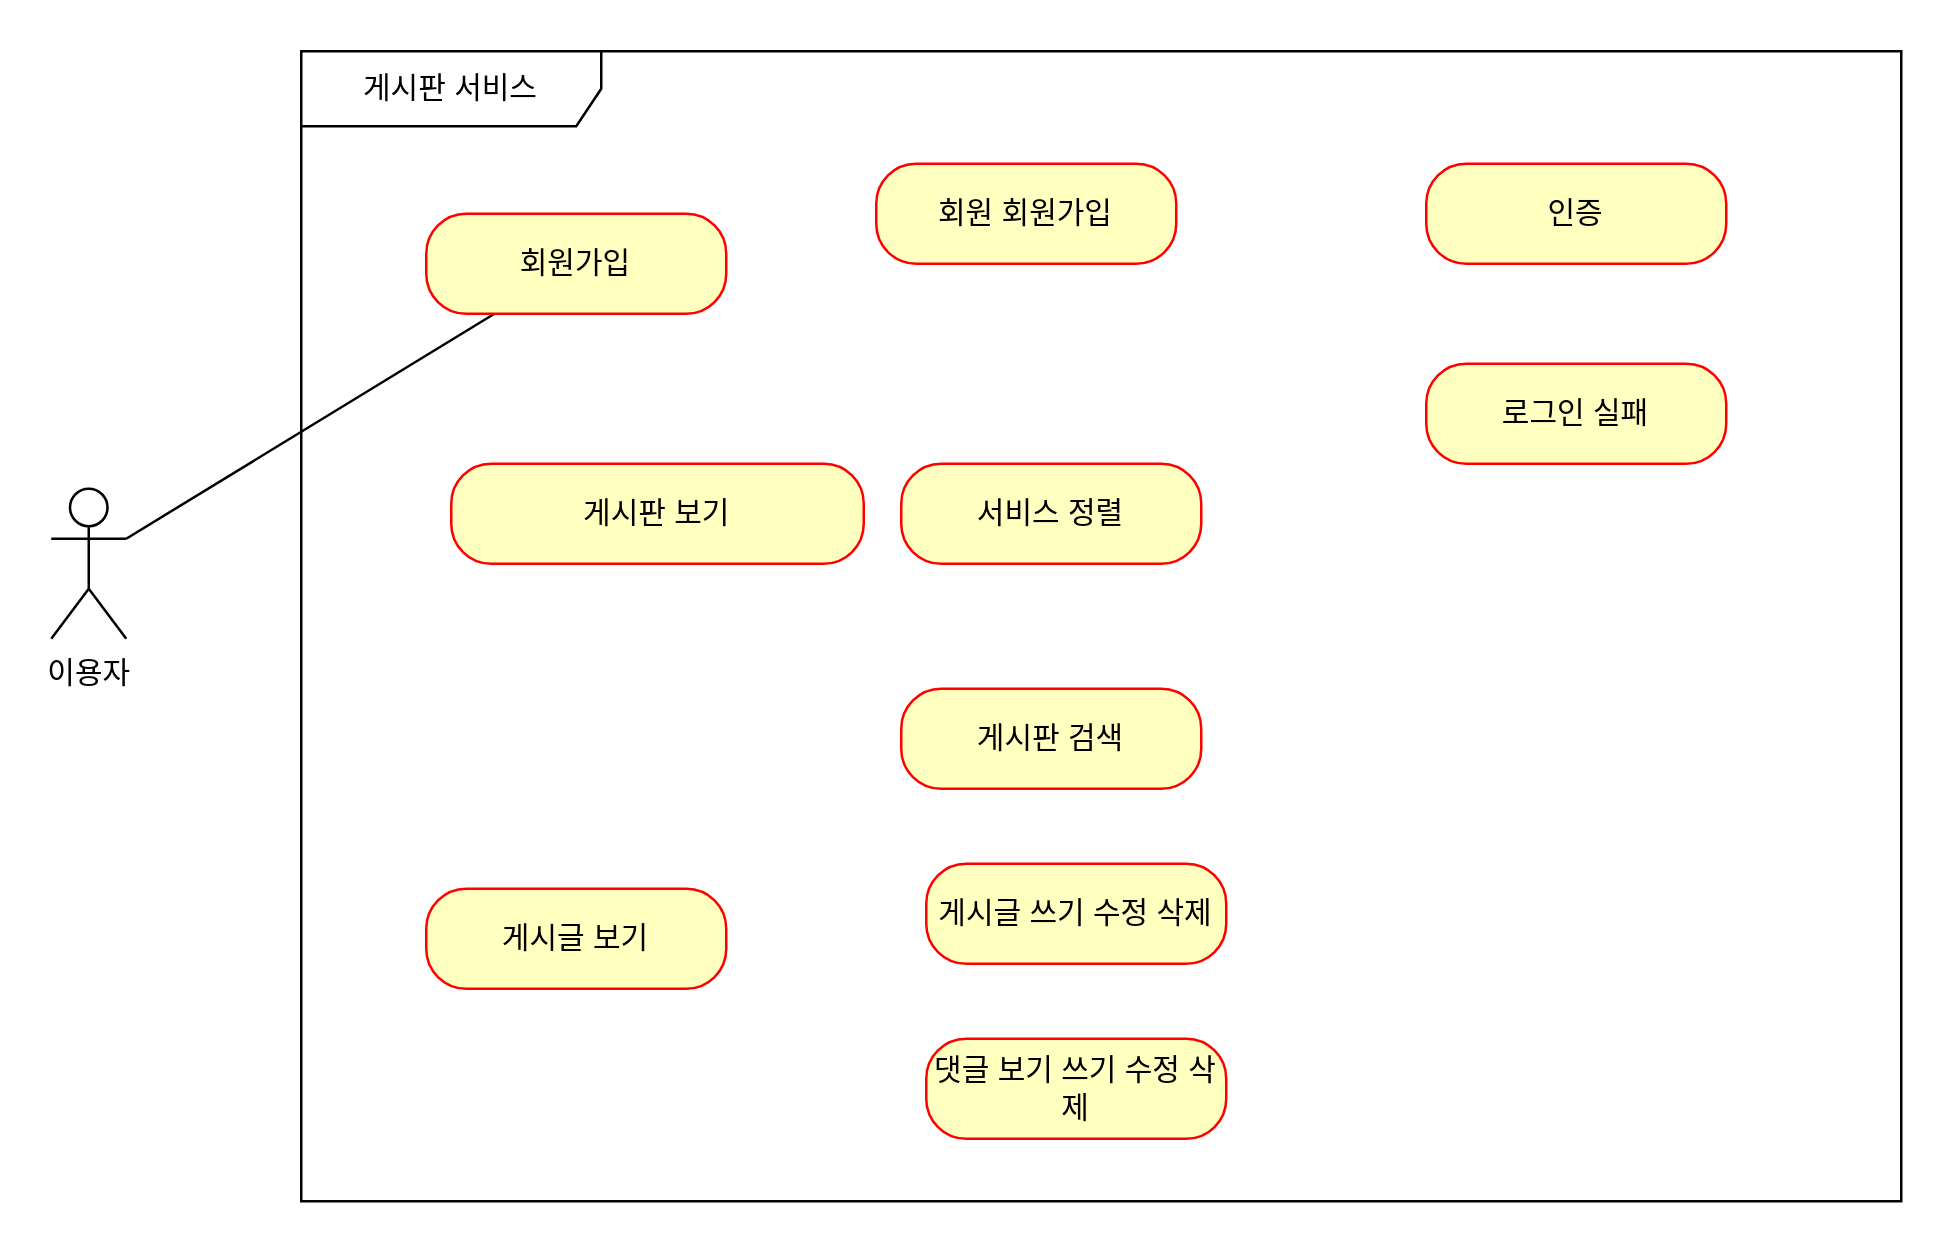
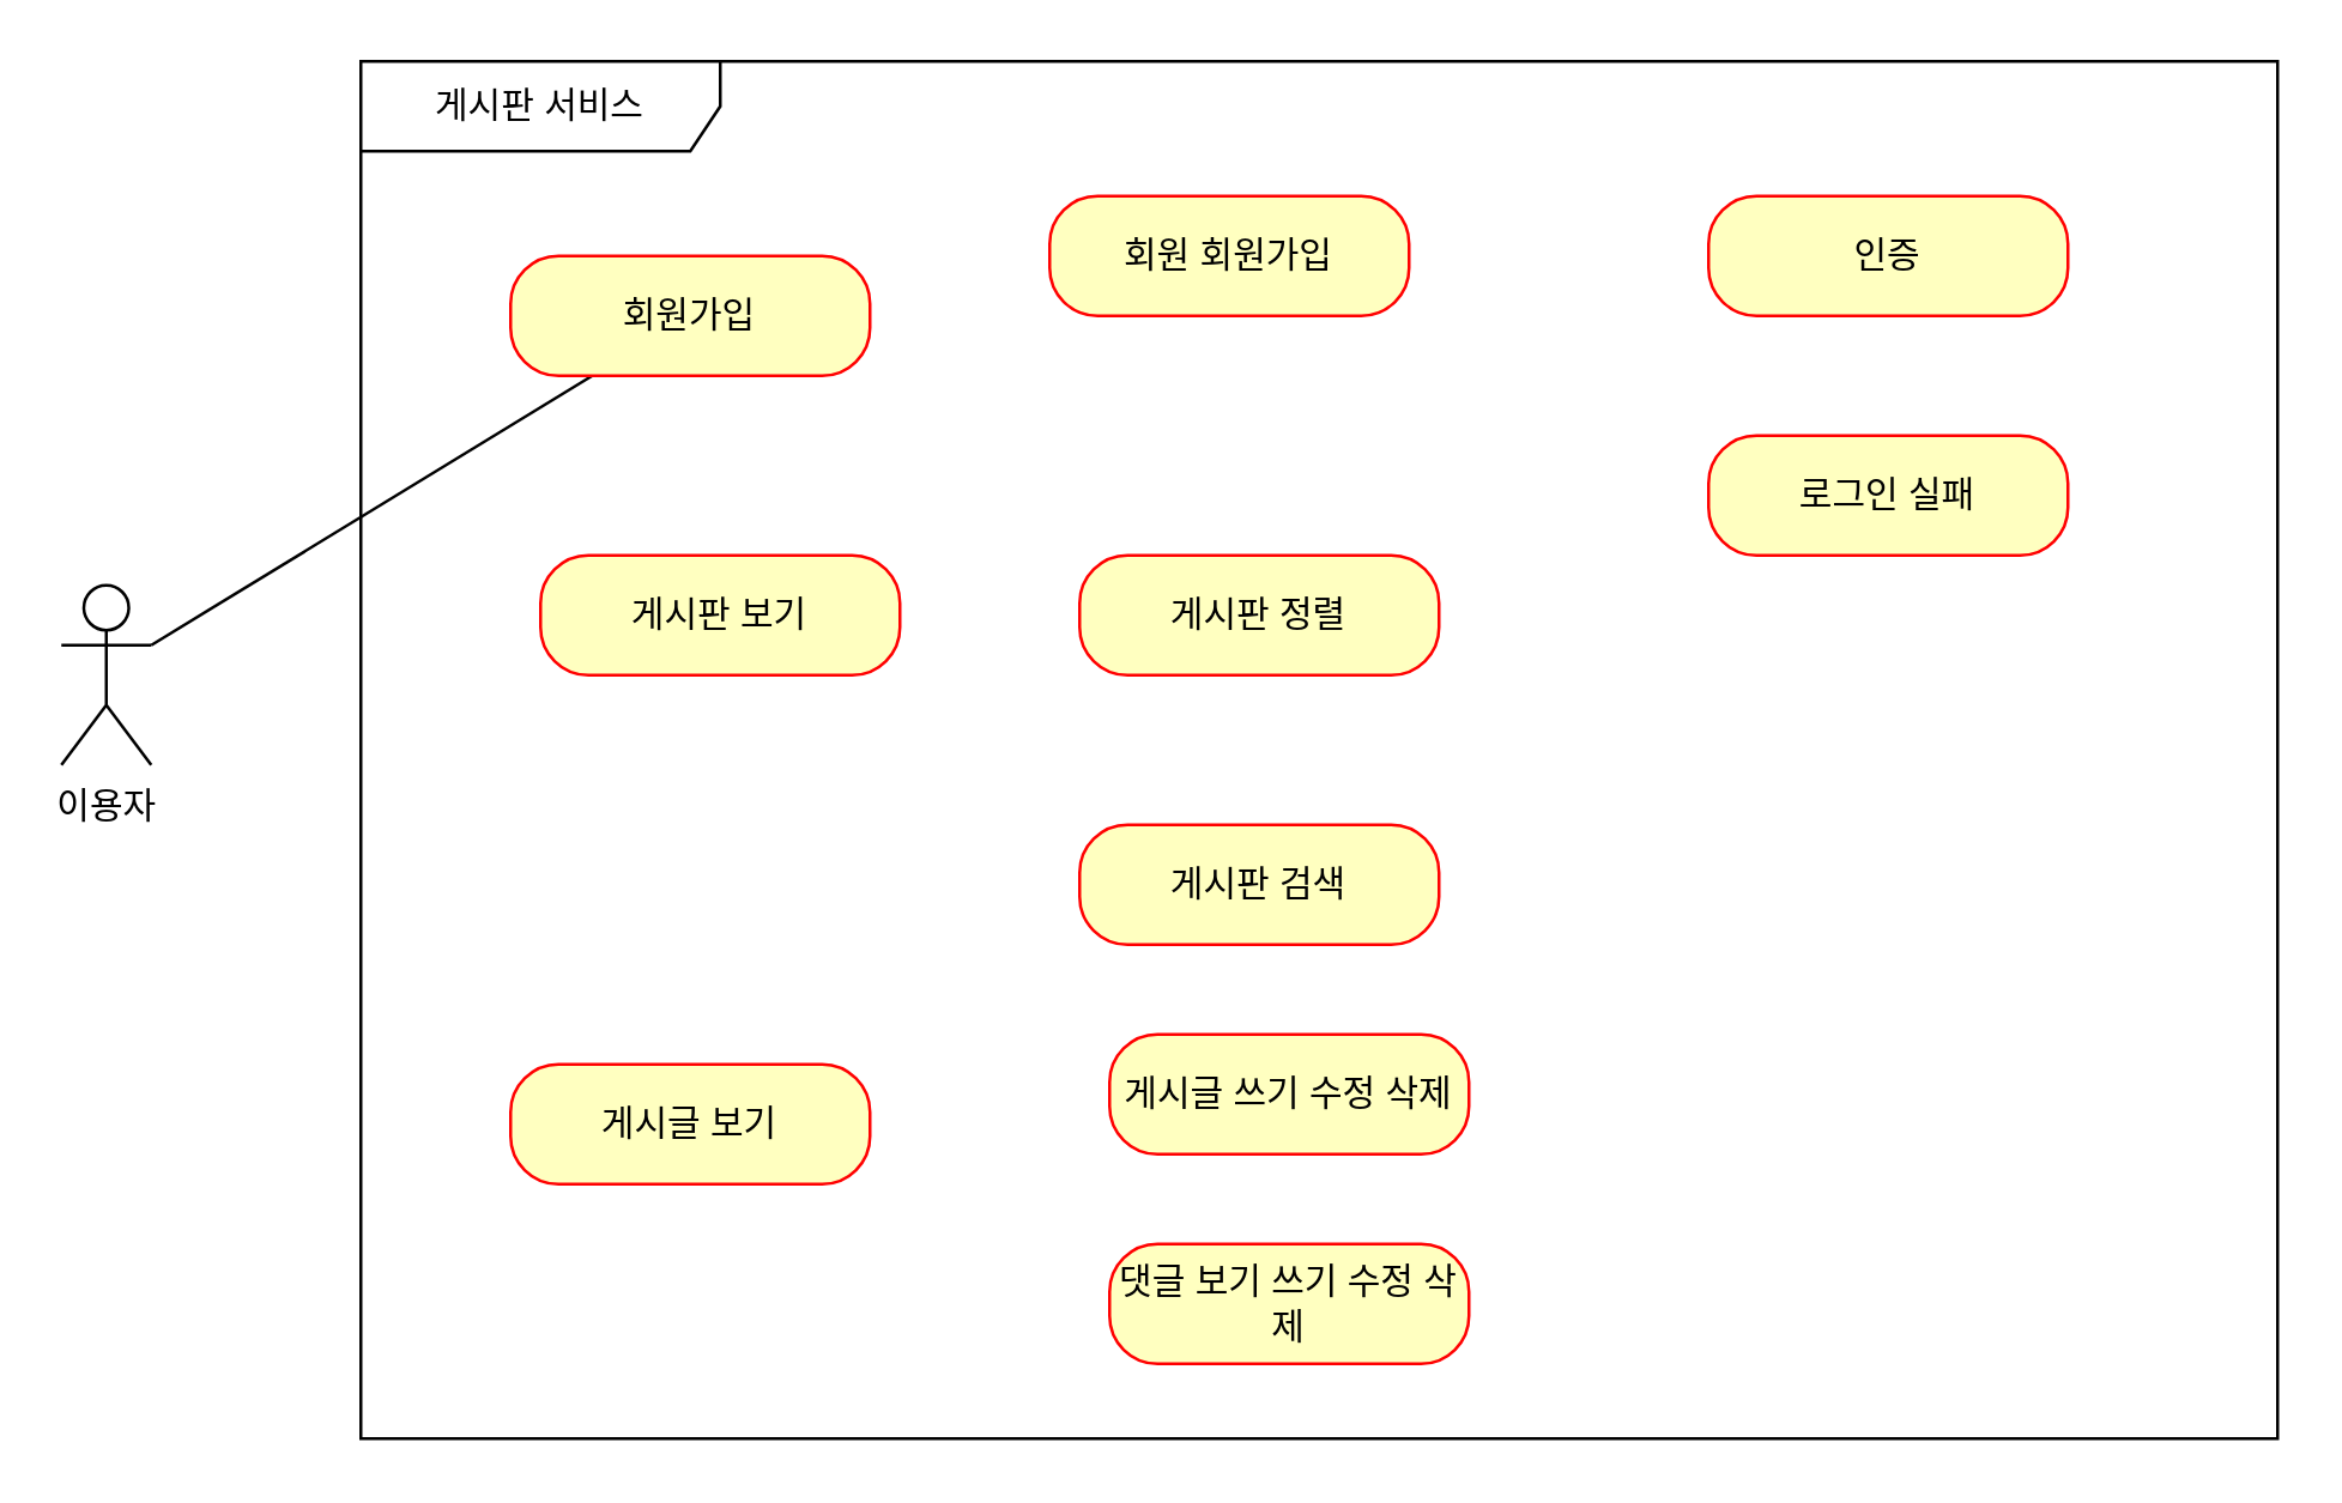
- <mxCell id="11" value="게시판 보기" style="rounded=1;whiteSpace=wrap;html=1;arcSize=40;fontColor=#000000;fillColor=#ffffc0;strokeColor=#ff0000;" vertex="1" parent="1"><mxGeometry x="180" y="185" width="165" height="40" as="geometry" /></mxCell>
+ <mxCell id="11" value="게시판 보기" style="rounded=1;whiteSpace=wrap;html=1;arcSize=40;fontColor=#000000;fillColor=#ffffc0;strokeColor=#ff0000;" vertex="1" parent="1"><mxGeometry x="180" y="185" width="120" height="40" as="geometry" /></mxCell>
- <mxCell id="6" value="서비스 정렬" style="rounded=1;whiteSpace=wrap;html=1;arcSize=40;fontColor=#000000;fillColor=#ffffc0;strokeColor=#ff0000;" vertex="1" parent="1"><mxGeometry x="360" y="185" width="120" height="40" as="geometry" /></mxCell>
+ <mxCell id="6" value="게시판 정렬" style="rounded=1;whiteSpace=wrap;html=1;arcSize=40;fontColor=#000000;fillColor=#ffffc0;strokeColor=#ff0000;" vertex="1" parent="1"><mxGeometry x="360" y="185" width="120" height="40" as="geometry" /></mxCell>
